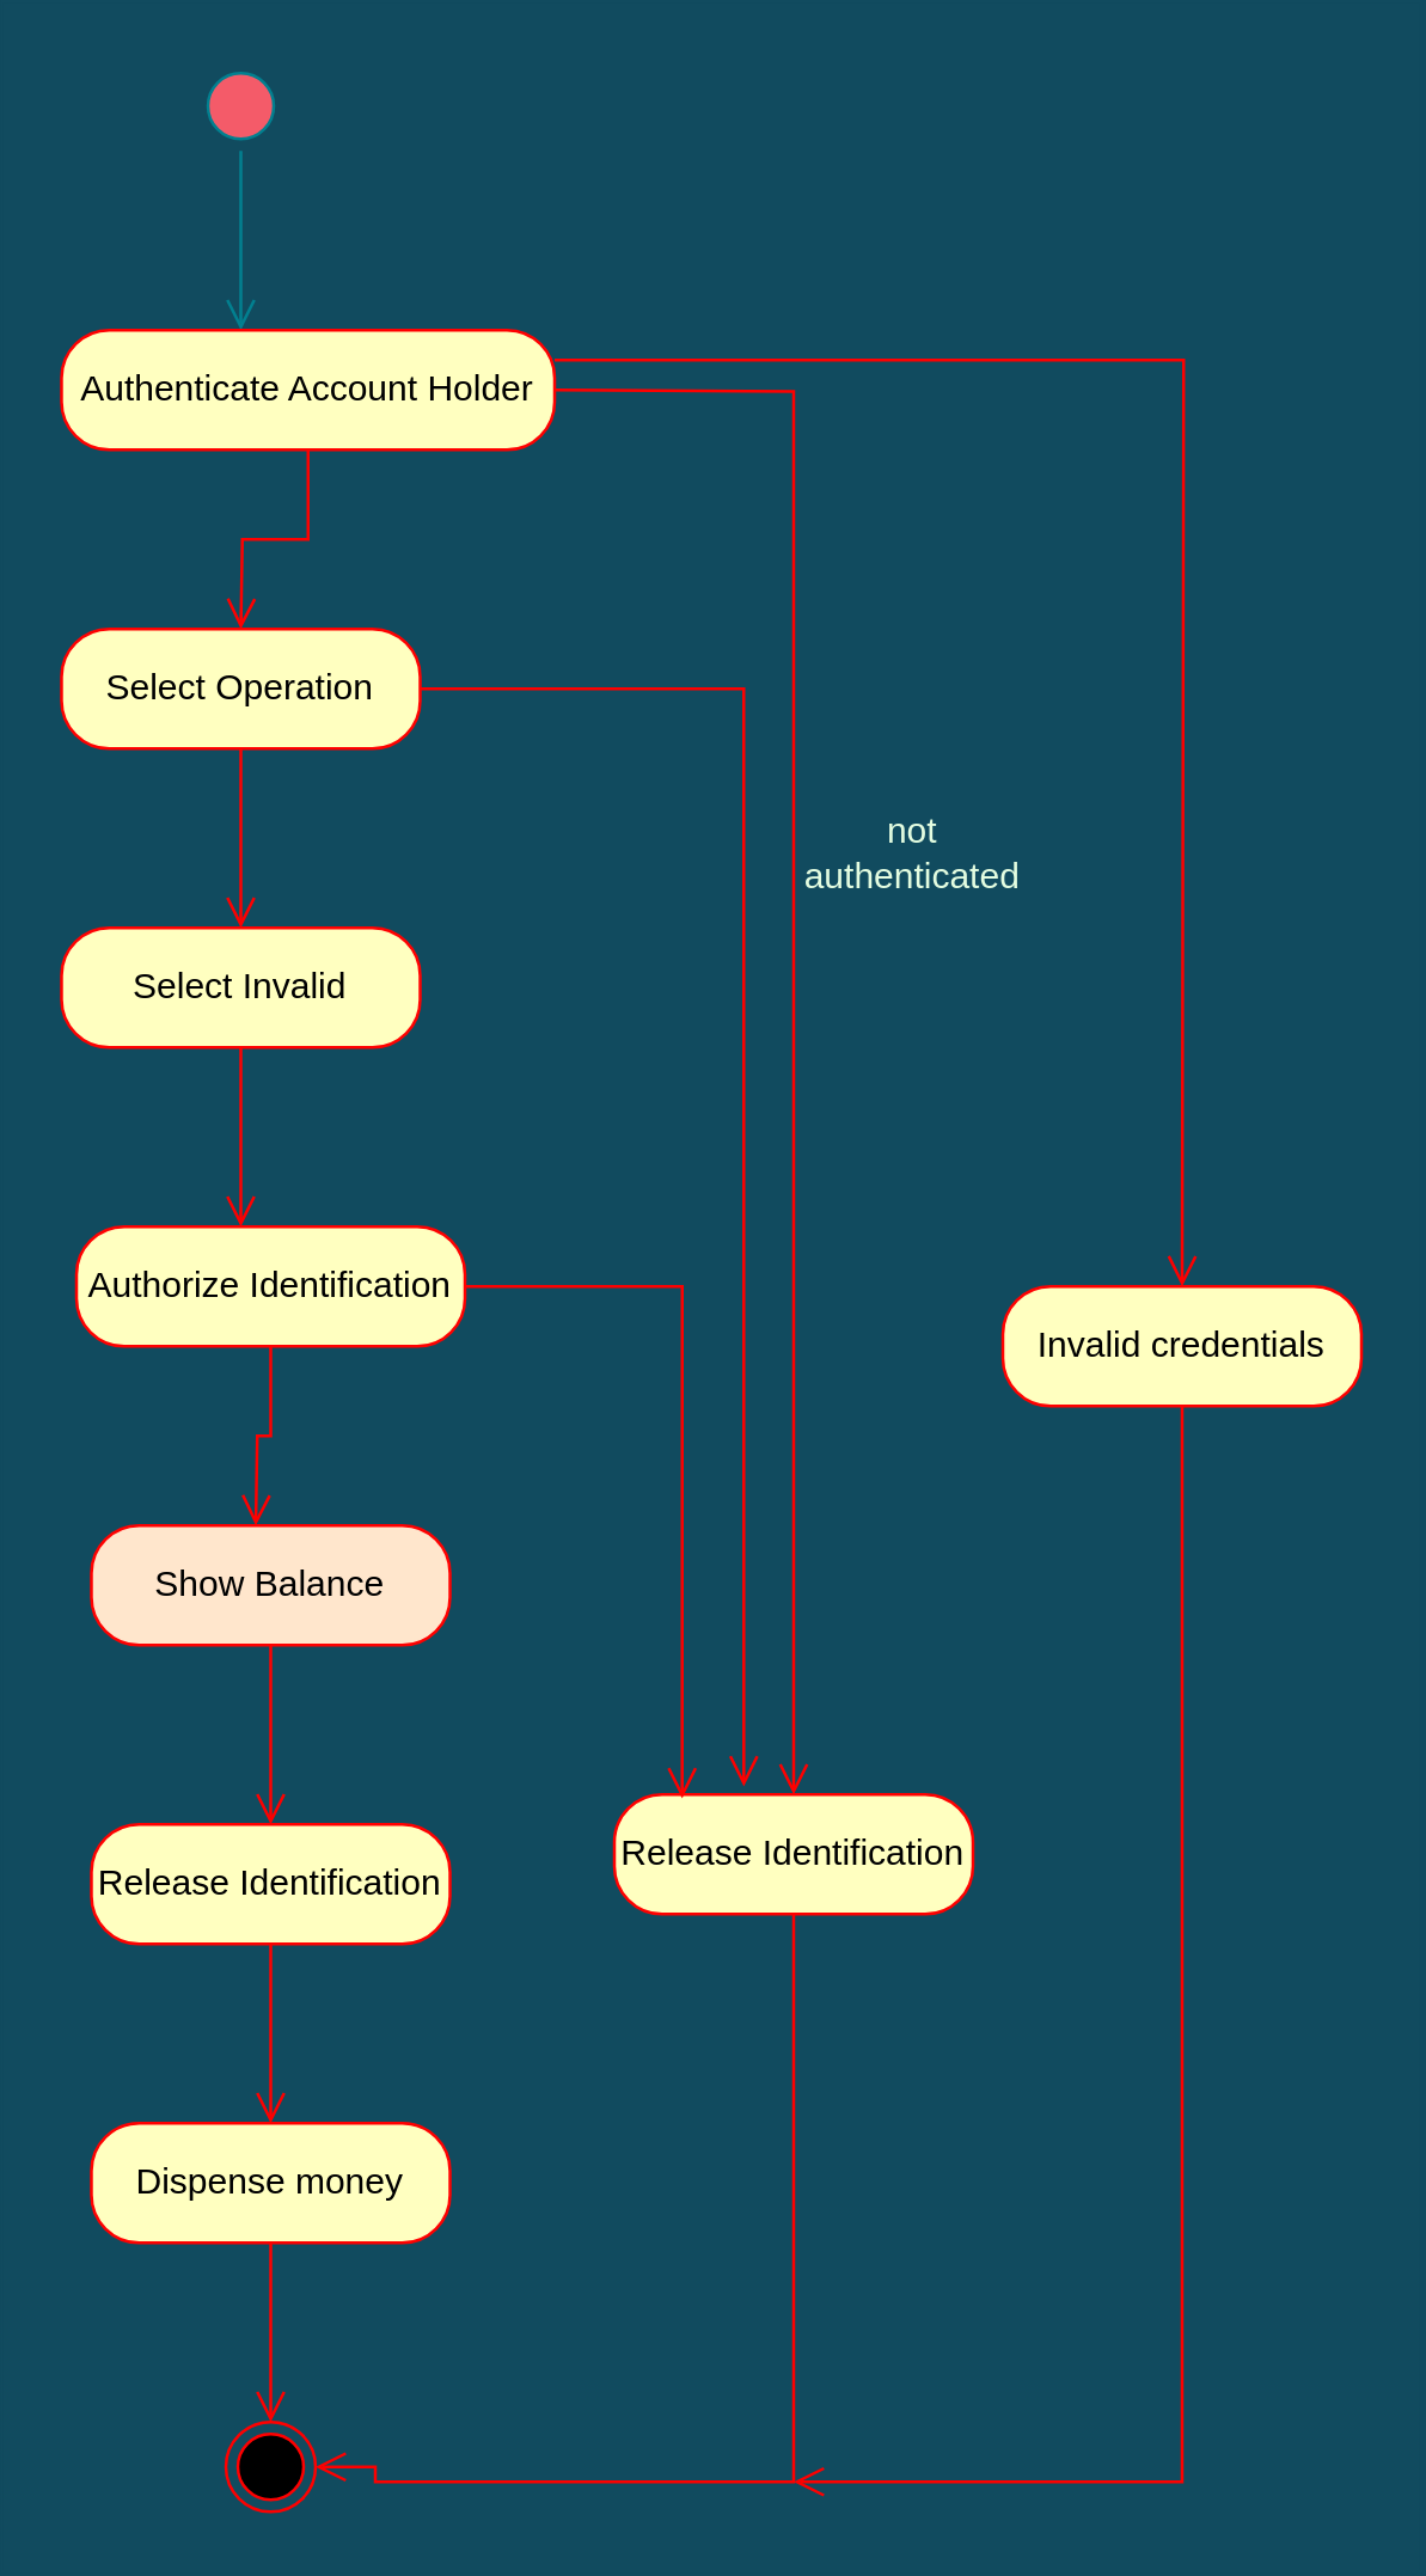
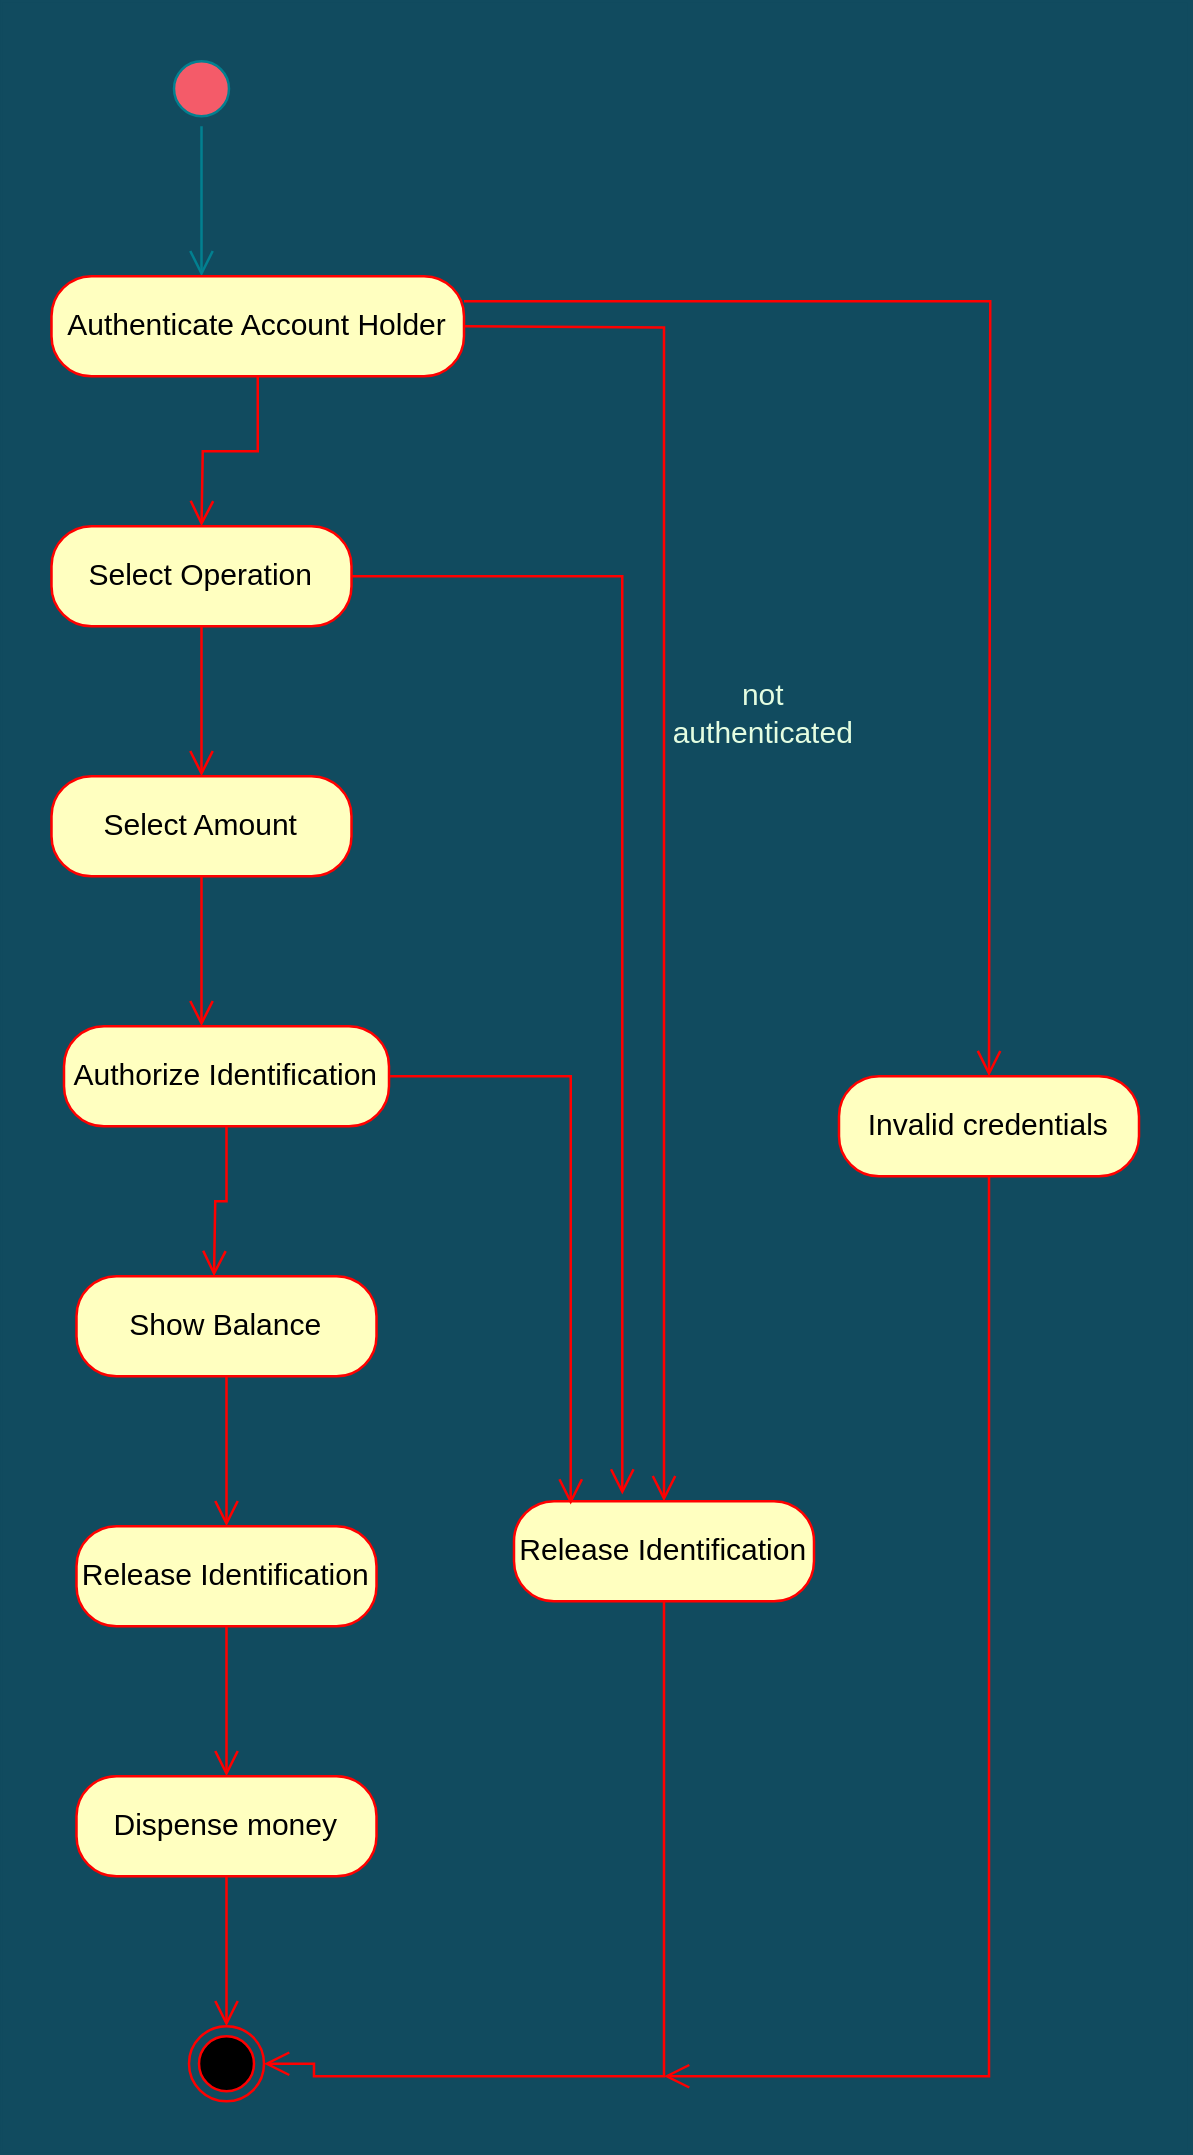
- <mxCell id="8" value="Select Invalid" style="rounded=1;whiteSpace=wrap;html=1;arcSize=40;fontColor=#000000;fillColor=#ffffc0;strokeColor=#ff0000;" vertex="1" parent="1"><mxGeometry x="20" y="310" width="120" height="40" as="geometry" /></mxCell>
+ <mxCell id="8" value="Select Amount" style="rounded=1;whiteSpace=wrap;html=1;arcSize=40;fontColor=#000000;fillColor=#ffffc0;strokeColor=#ff0000;" vertex="1" parent="1"><mxGeometry x="20" y="310" width="120" height="40" as="geometry" /></mxCell>
- <mxCell id="12" value="Show Balance" style="rounded=1;whiteSpace=wrap;html=1;arcSize=40;fontColor=#000000;fillColor=#ffe6cc;strokeColor=#ff0000;" vertex="1" parent="1"><mxGeometry x="30" y="510" width="120" height="40" as="geometry" /></mxCell>
+ <mxCell id="12" value="Show Balance" style="rounded=1;whiteSpace=wrap;html=1;arcSize=40;fontColor=#000000;fillColor=#ffffc0;strokeColor=#ff0000;" vertex="1" parent="1"><mxGeometry x="30" y="510" width="120" height="40" as="geometry" /></mxCell>
